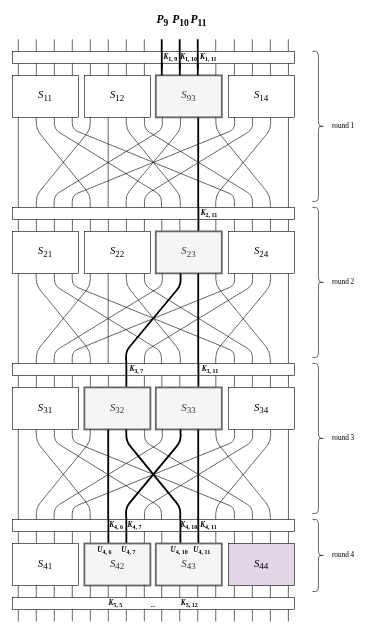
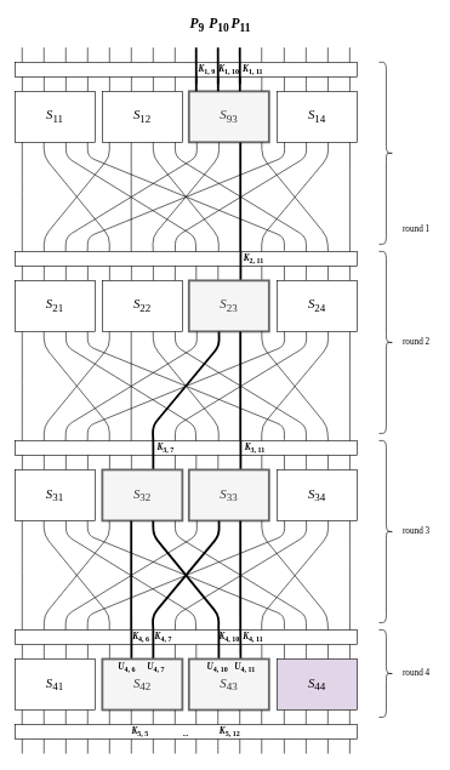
- <mxCell id="185" value="&lt;font face=&quot;Times New Roman&quot;&gt;round 1&lt;/font&gt;" style="text;html=1;align=center;verticalAlign=bottom;resizable=0;points=[];autosize=1;strokeColor=none;" vertex="1" parent="1"><mxGeometry x="546" y="198" width="50" height="20" as="geometry" /></mxCell>
+ <mxCell id="185" value="&lt;font face=&quot;Times New Roman&quot;&gt;round 1&lt;/font&gt;" style="text;html=1;align=center;verticalAlign=bottom;resizable=0;points=[];autosize=1;strokeColor=none;" vertex="1" parent="1"><mxGeometry x="546" y="303" width="50" height="20" as="geometry" /></mxCell>
